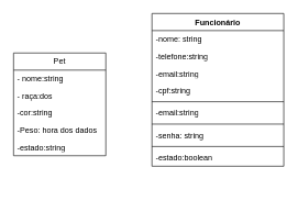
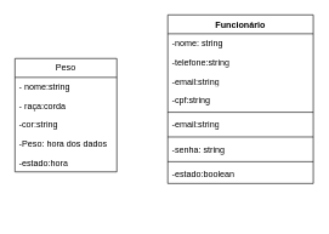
- <mxCell id="3" value="&lt;font style=&quot;vertical-align: inherit;&quot;&gt;&lt;font style=&quot;vertical-align: inherit;&quot;&gt;Pet&lt;/font&gt;&lt;/font&gt;" style="swimlane;fontStyle=0;childLayout=stackLayout;horizontal=1;startSize=26;fillColor=none;horizontalStack=0;resizeParent=1;resizeParentMax=0;resizeLast=0;collapsible=1;marginBottom=0;whiteSpace=wrap;html=1;" parent="1" vertex="1"><mxGeometry x="20" y="80" width="140" height="156" as="geometry" /></mxCell>
+ <mxCell id="3" value="&lt;font style=&quot;vertical-align: inherit;&quot;&gt;&lt;font style=&quot;vertical-align: inherit;&quot;&gt;Peso&lt;/font&gt;&lt;/font&gt;" style="swimlane;fontStyle=0;childLayout=stackLayout;horizontal=1;startSize=26;fillColor=none;horizontalStack=0;resizeParent=1;resizeParentMax=0;resizeLast=0;collapsible=1;marginBottom=0;whiteSpace=wrap;html=1;" parent="1" vertex="1"><mxGeometry x="20" y="80" width="140" height="156" as="geometry" /></mxCell>
- <mxCell id="5" value="&lt;font style=&quot;vertical-align: inherit;&quot;&gt;&lt;font style=&quot;vertical-align: inherit;&quot;&gt;&lt;font style=&quot;vertical-align: inherit;&quot;&gt;&lt;font style=&quot;vertical-align: inherit;&quot;&gt;- raça:dos&lt;/font&gt;&lt;/font&gt;&lt;/font&gt;&lt;/font&gt;" style="text;strokeColor=none;fillColor=none;align=left;verticalAlign=top;spacingLeft=4;spacingRight=4;overflow=hidden;rotatable=0;points=[[0,0.5],[1,0.5]];portConstraint=eastwest;whiteSpace=wrap;html=1;" parent="3" vertex="1"><mxGeometry y="52" width="140" height="26" as="geometry" /></mxCell>
+ <mxCell id="5" value="&lt;font style=&quot;vertical-align: inherit;&quot;&gt;&lt;font style=&quot;vertical-align: inherit;&quot;&gt;&lt;font style=&quot;vertical-align: inherit;&quot;&gt;&lt;font style=&quot;vertical-align: inherit;&quot;&gt;- raça:corda&lt;/font&gt;&lt;/font&gt;&lt;/font&gt;&lt;/font&gt;" style="text;strokeColor=none;fillColor=none;align=left;verticalAlign=top;spacingLeft=4;spacingRight=4;overflow=hidden;rotatable=0;points=[[0,0.5],[1,0.5]];portConstraint=eastwest;whiteSpace=wrap;html=1;" parent="3" vertex="1"><mxGeometry y="52" width="140" height="26" as="geometry" /></mxCell>
- <mxCell id="8" value="&lt;font style=&quot;vertical-align: inherit;&quot;&gt;&lt;font style=&quot;vertical-align: inherit;&quot;&gt;-estado:string&lt;/font&gt;&lt;/font&gt;" style="text;strokeColor=none;fillColor=none;align=left;verticalAlign=top;spacingLeft=4;spacingRight=4;overflow=hidden;rotatable=0;points=[[0,0.5],[1,0.5]];portConstraint=eastwest;whiteSpace=wrap;html=1;" parent="3" vertex="1"><mxGeometry y="130" width="140" height="26" as="geometry" /></mxCell>
+ <mxCell id="8" value="&lt;font style=&quot;vertical-align: inherit;&quot;&gt;&lt;font style=&quot;vertical-align: inherit;&quot;&gt;-estado:hora&lt;/font&gt;&lt;/font&gt;" style="text;strokeColor=none;fillColor=none;align=left;verticalAlign=top;spacingLeft=4;spacingRight=4;overflow=hidden;rotatable=0;points=[[0,0.5],[1,0.5]];portConstraint=eastwest;whiteSpace=wrap;html=1;" parent="3" vertex="1"><mxGeometry y="130" width="140" height="26" as="geometry" /></mxCell>
